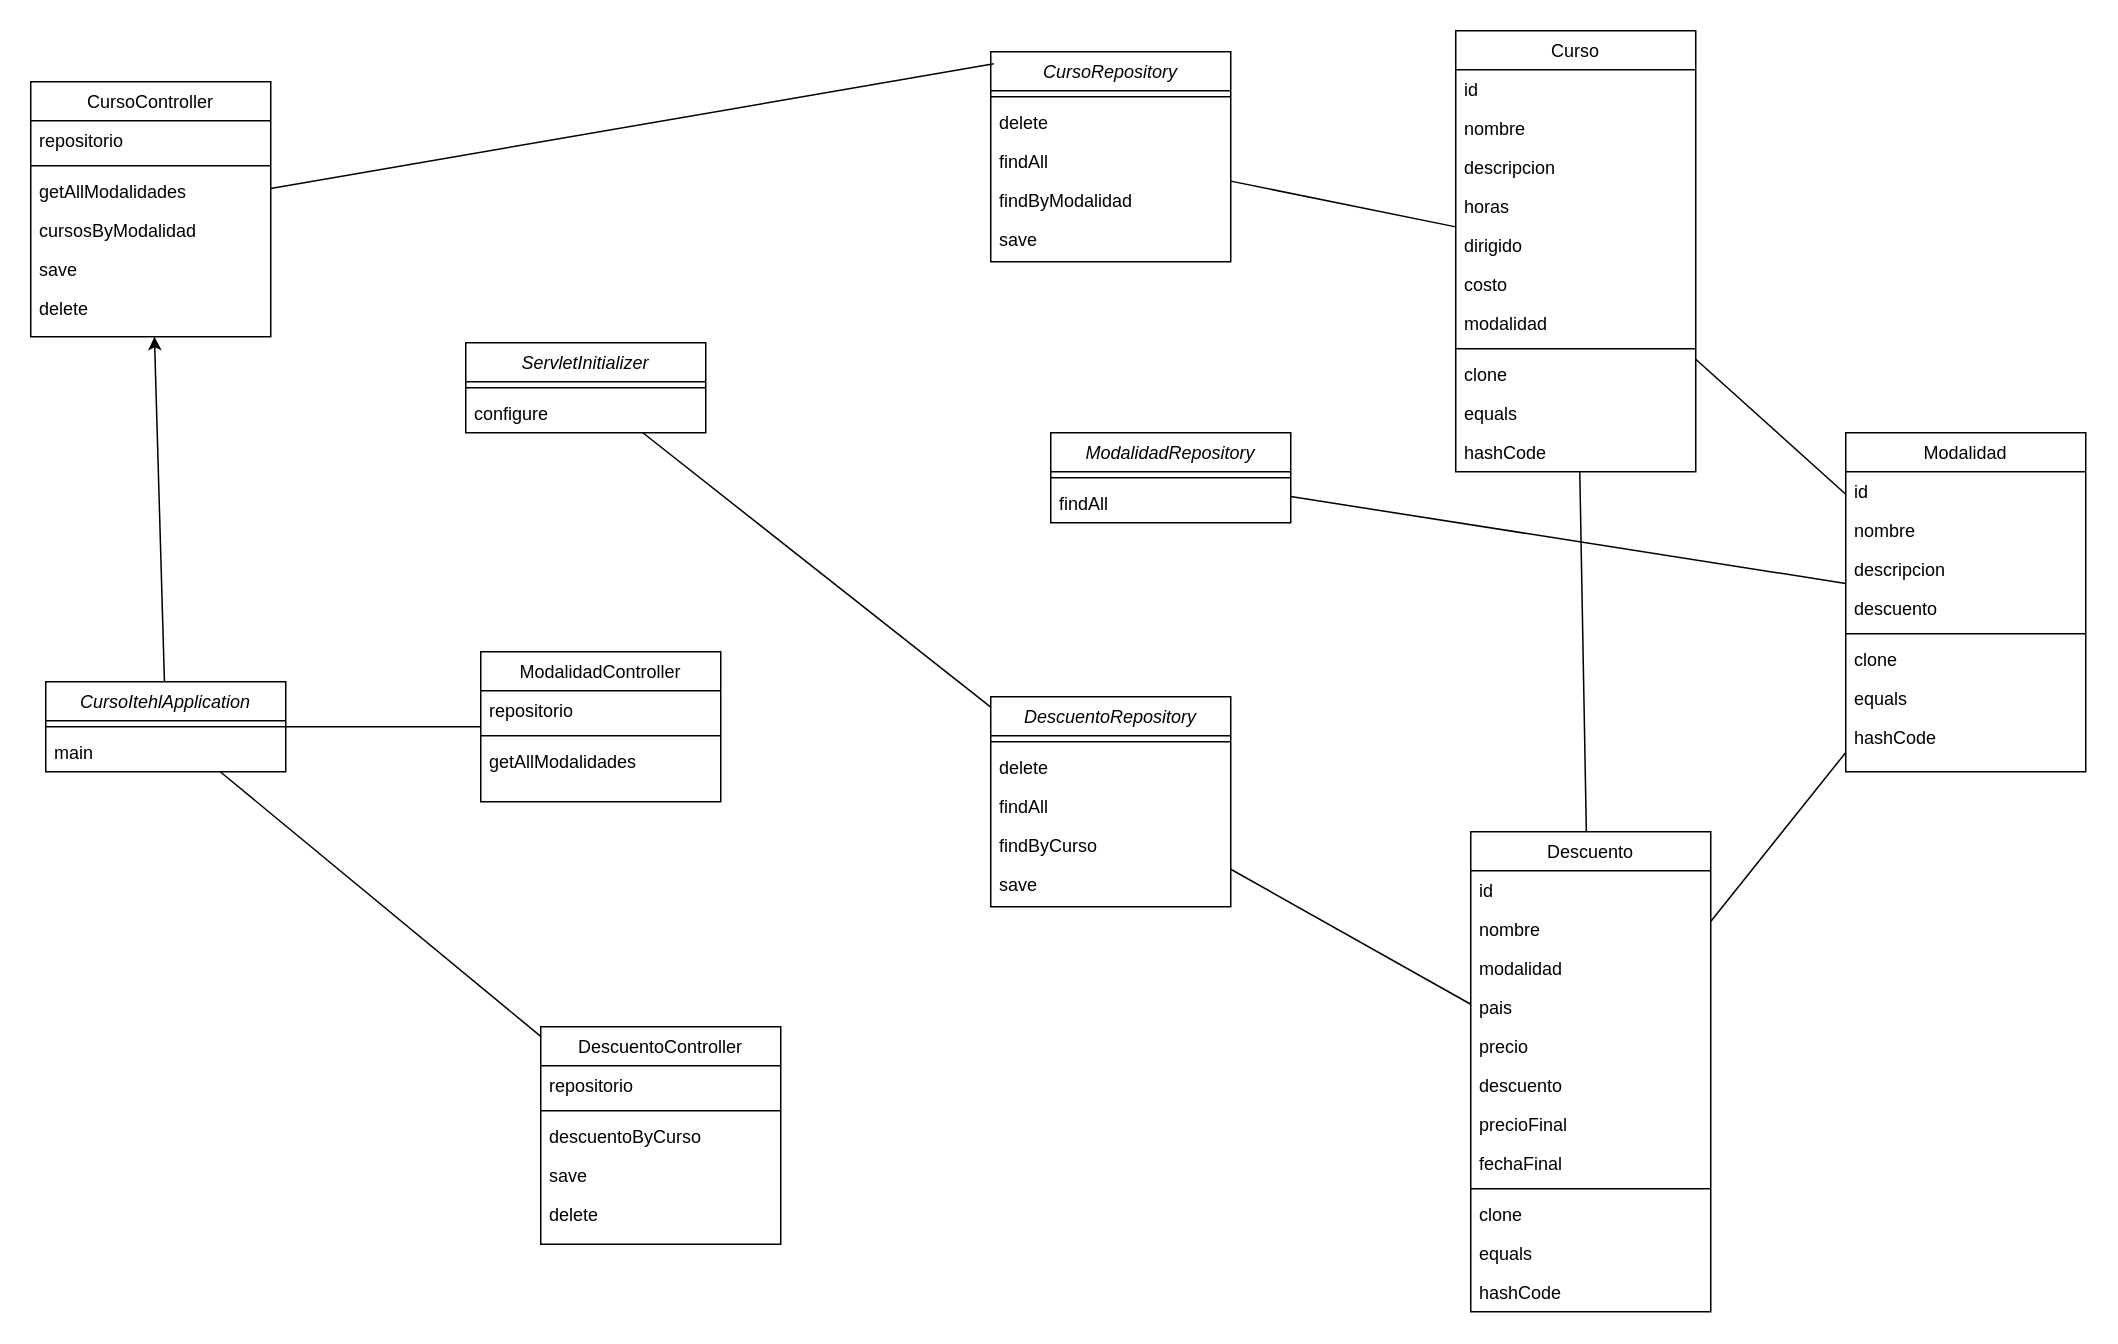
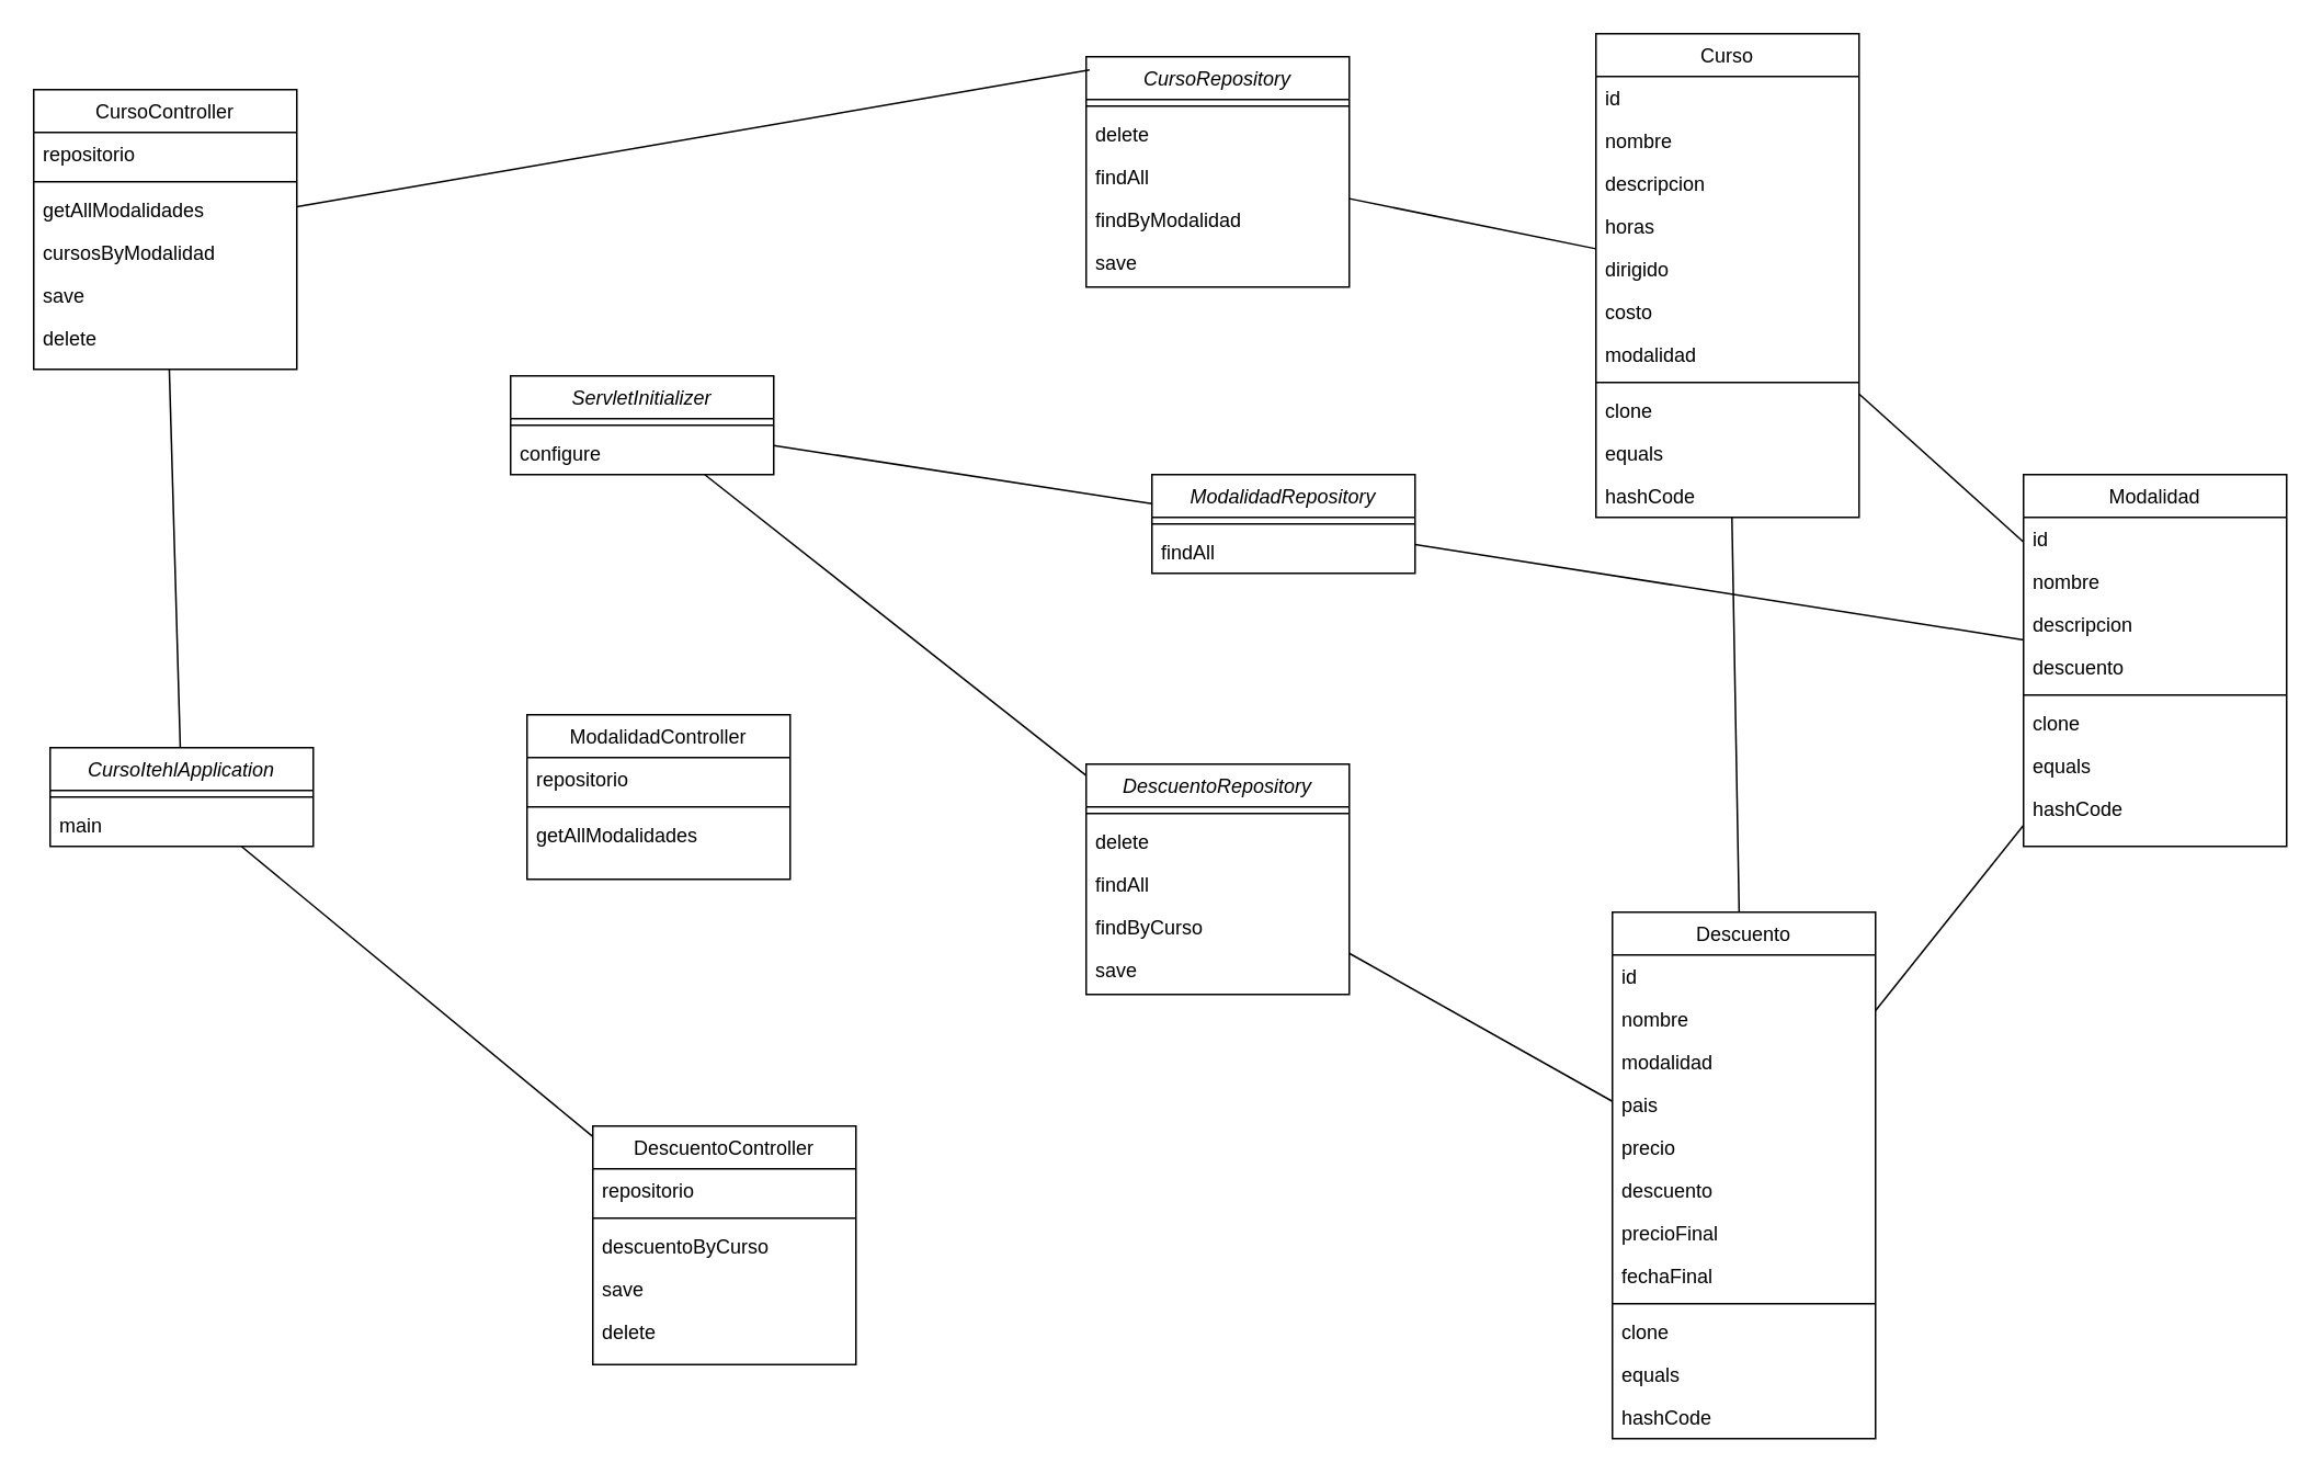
- <mxCell id="73" value="" style="endArrow=classic;html=1;" edge="1" parent="1" source="23" target="65"><mxGeometry width="50" height="50" relative="1" as="geometry"><mxPoint x="370" y="454" as="sourcePoint" /><mxPoint x="420" y="404" as="targetPoint" /></mxGeometry></mxCell>
+ <mxCell id="73" value="" style="endArrow=none;html=1;" edge="1" parent="1" source="23" target="65"><mxGeometry width="50" height="50" relative="1" as="geometry"><mxPoint x="370" y="454" as="sourcePoint" /><mxPoint x="420" y="404" as="targetPoint" /></mxGeometry></mxCell>
+ <mxCell id="45" value="" style="endArrow=none;html=1;" edge="1" parent="1" source="41" target="20"><mxGeometry width="50" height="50" relative="1" as="geometry"><mxPoint x="480" y="384" as="sourcePoint" /><mxPoint x="130" y="224" as="targetPoint" /></mxGeometry></mxCell>
- <mxCell id="78" value="" style="endArrow=none;html=1;" edge="1" parent="1" source="23" target="74"><mxGeometry width="50" height="50" relative="1" as="geometry"><mxPoint x="370" y="404" as="sourcePoint" /><mxPoint x="420" y="354" as="targetPoint" /></mxGeometry></mxCell>
